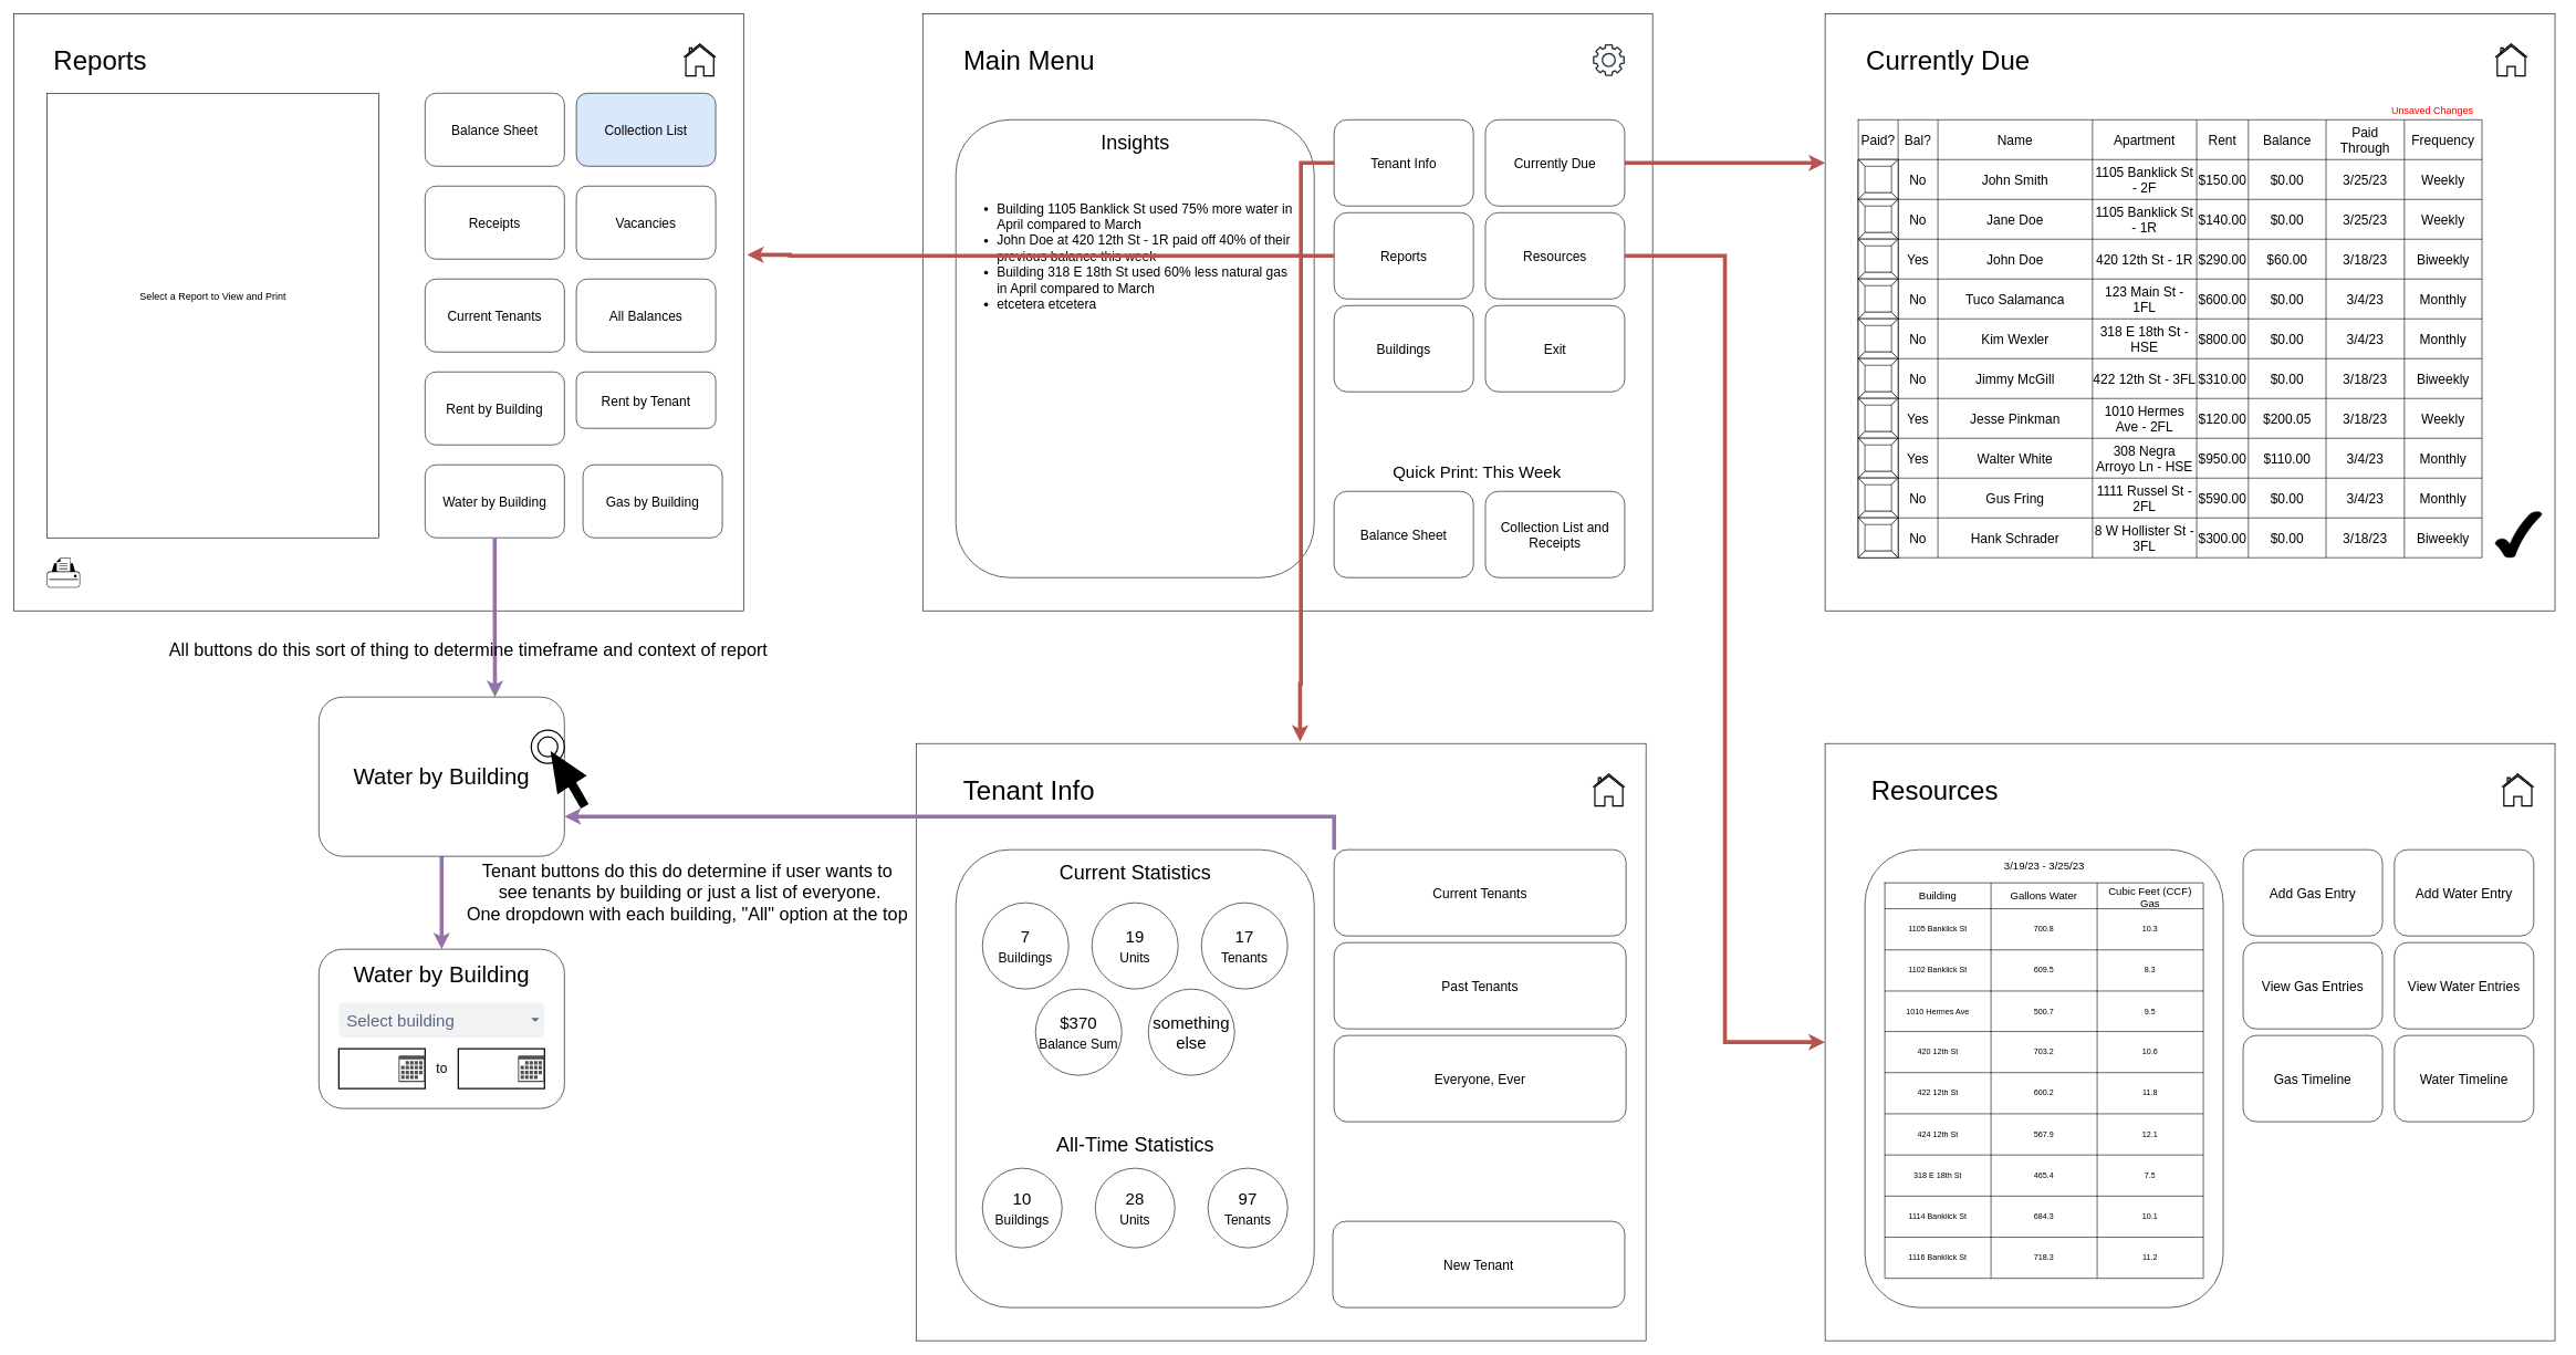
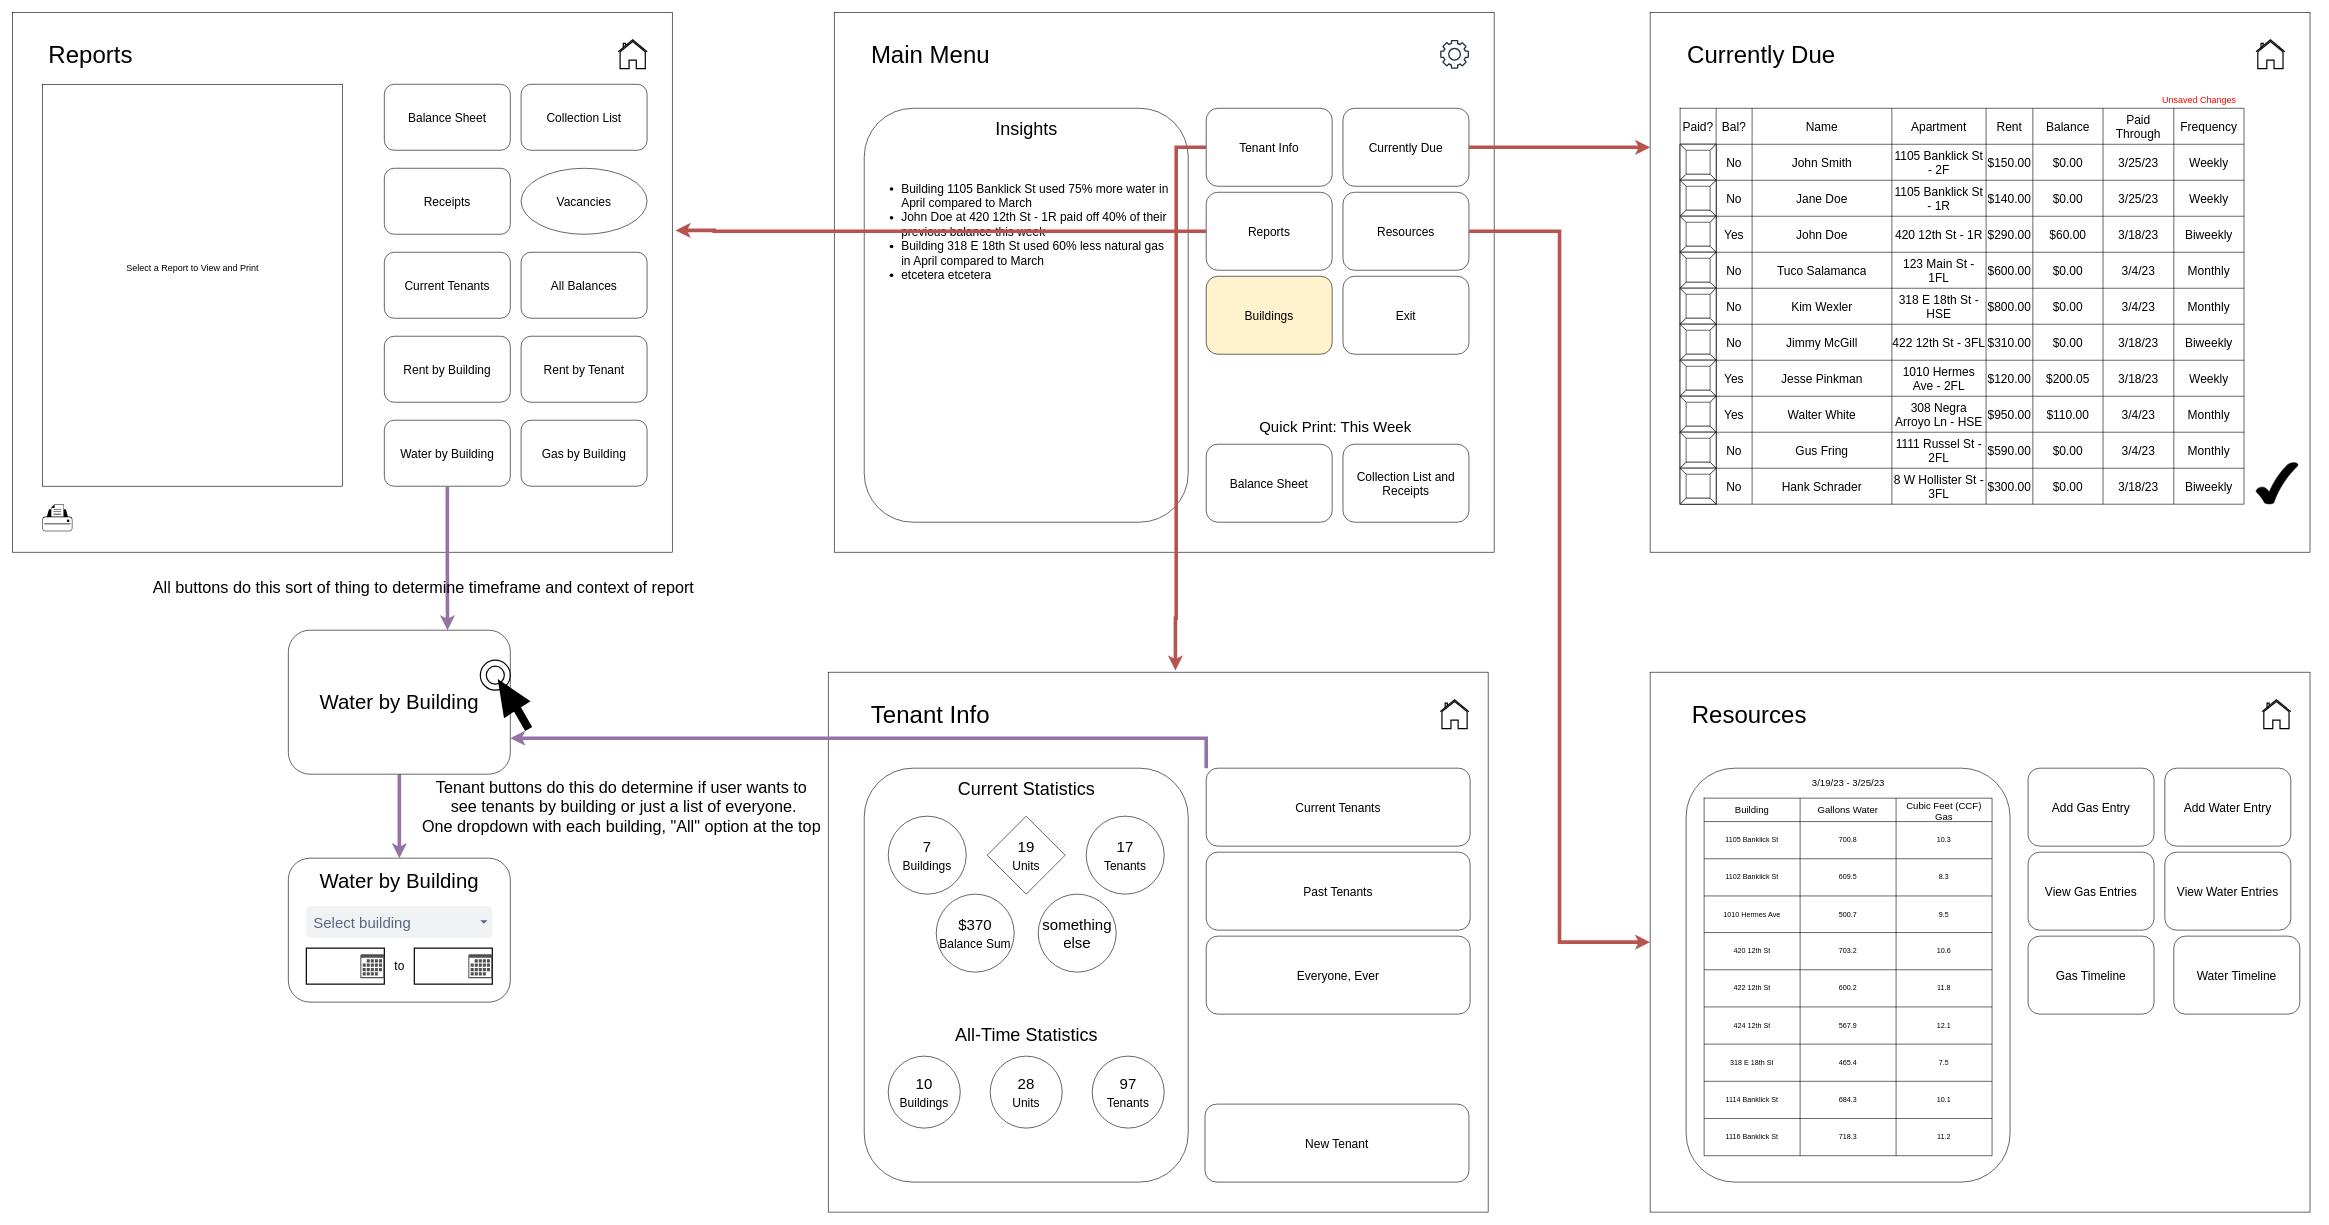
- <mxCell id="160" value="Collection List" style="rounded=1;whiteSpace=wrap;html=1;fontSize=20;fillColor=#dae8fc;" parent="156" vertex="1"><mxGeometry x="848" y="120" width="210" height="110" as="geometry" /></mxCell>
+ <mxCell id="160" value="Collection List" style="rounded=1;whiteSpace=wrap;html=1;fontSize=20;" parent="156" vertex="1"><mxGeometry x="848" y="120" width="210" height="110" as="geometry" /></mxCell>
- <mxCell id="163" value="Vacancies" style="rounded=1;whiteSpace=wrap;html=1;fontSize=20;" parent="156" vertex="1"><mxGeometry x="848" y="260" width="210" height="110" as="geometry" /></mxCell>
+ <mxCell id="163" value="Vacancies" style="ellipse;whiteSpace=wrap;html=1;fontSize=20;" parent="156" vertex="1"><mxGeometry x="848" y="260" width="210" height="110" as="geometry" /></mxCell>
- <mxCell id="12" value="Buildings" style="rounded=1;whiteSpace=wrap;html=1;fontSize=20;" parent="2" vertex="1"><mxGeometry x="620" y="440" width="210" height="130" as="geometry" /></mxCell>
+ <mxCell id="12" value="Buildings" style="rounded=1;whiteSpace=wrap;html=1;fontSize=20;fillColor=#fff2cc;" parent="2" vertex="1"><mxGeometry x="620" y="440" width="210" height="130" as="geometry" /></mxCell>
- <mxCell id="169" value="Rent by Tenant" style="rounded=1;whiteSpace=wrap;html=1;fontSize=20;" parent="156" vertex="1"><mxGeometry x="848" y="540" width="210" height="85" as="geometry" /></mxCell>
+ <mxCell id="169" value="Rent by Tenant" style="rounded=1;whiteSpace=wrap;html=1;fontSize=20;" parent="156" vertex="1"><mxGeometry x="848" y="540" width="210" height="110" as="geometry" /></mxCell>
- <mxCell id="171" value="&lt;span style=&quot;font-weight: normal;&quot;&gt;Gas by Building&lt;/span&gt;" style="rounded=1;whiteSpace=wrap;html=1;fontSize=20;fontStyle=1" parent="156" vertex="1"><mxGeometry x="858" y="680" width="210" height="110" as="geometry" /></mxCell>
+ <mxCell id="171" value="&lt;span style=&quot;font-weight: normal;&quot;&gt;Gas by Building&lt;/span&gt;" style="rounded=1;whiteSpace=wrap;html=1;fontSize=20;fontStyle=1" parent="156" vertex="1"><mxGeometry x="848" y="680" width="210" height="110" as="geometry" /></mxCell>
- <mxCell id="28" value="19&lt;br&gt;&lt;font style=&quot;font-size: 20px;&quot;&gt;Units&lt;/font&gt;" style="ellipse;whiteSpace=wrap;html=1;aspect=fixed;strokeColor=#000000;fontSize=25;" parent="18" vertex="1"><mxGeometry x="255" y="240" width="130" height="130" as="geometry" /></mxCell>
+ <mxCell id="28" value="19&lt;br&gt;&lt;font style=&quot;font-size: 20px;&quot;&gt;Units&lt;/font&gt;" style="rhombus;whiteSpace=wrap;html=1;aspect=fixed;strokeColor=#000000;fontSize=25;" parent="18" vertex="1"><mxGeometry x="255" y="240" width="130" height="130" as="geometry" /></mxCell>
- <mxCell id="184" value="Water Timeline" style="rounded=1;whiteSpace=wrap;html=1;fontSize=20;" parent="174" vertex="1"><mxGeometry x="848" y="440" width="210" height="130" as="geometry" /></mxCell>
+ <mxCell id="184" value="Water Timeline" style="rounded=1;whiteSpace=wrap;html=1;fontSize=20;" parent="174" vertex="1"><mxGeometry x="863" y="440" width="210" height="130" as="geometry" /></mxCell>
